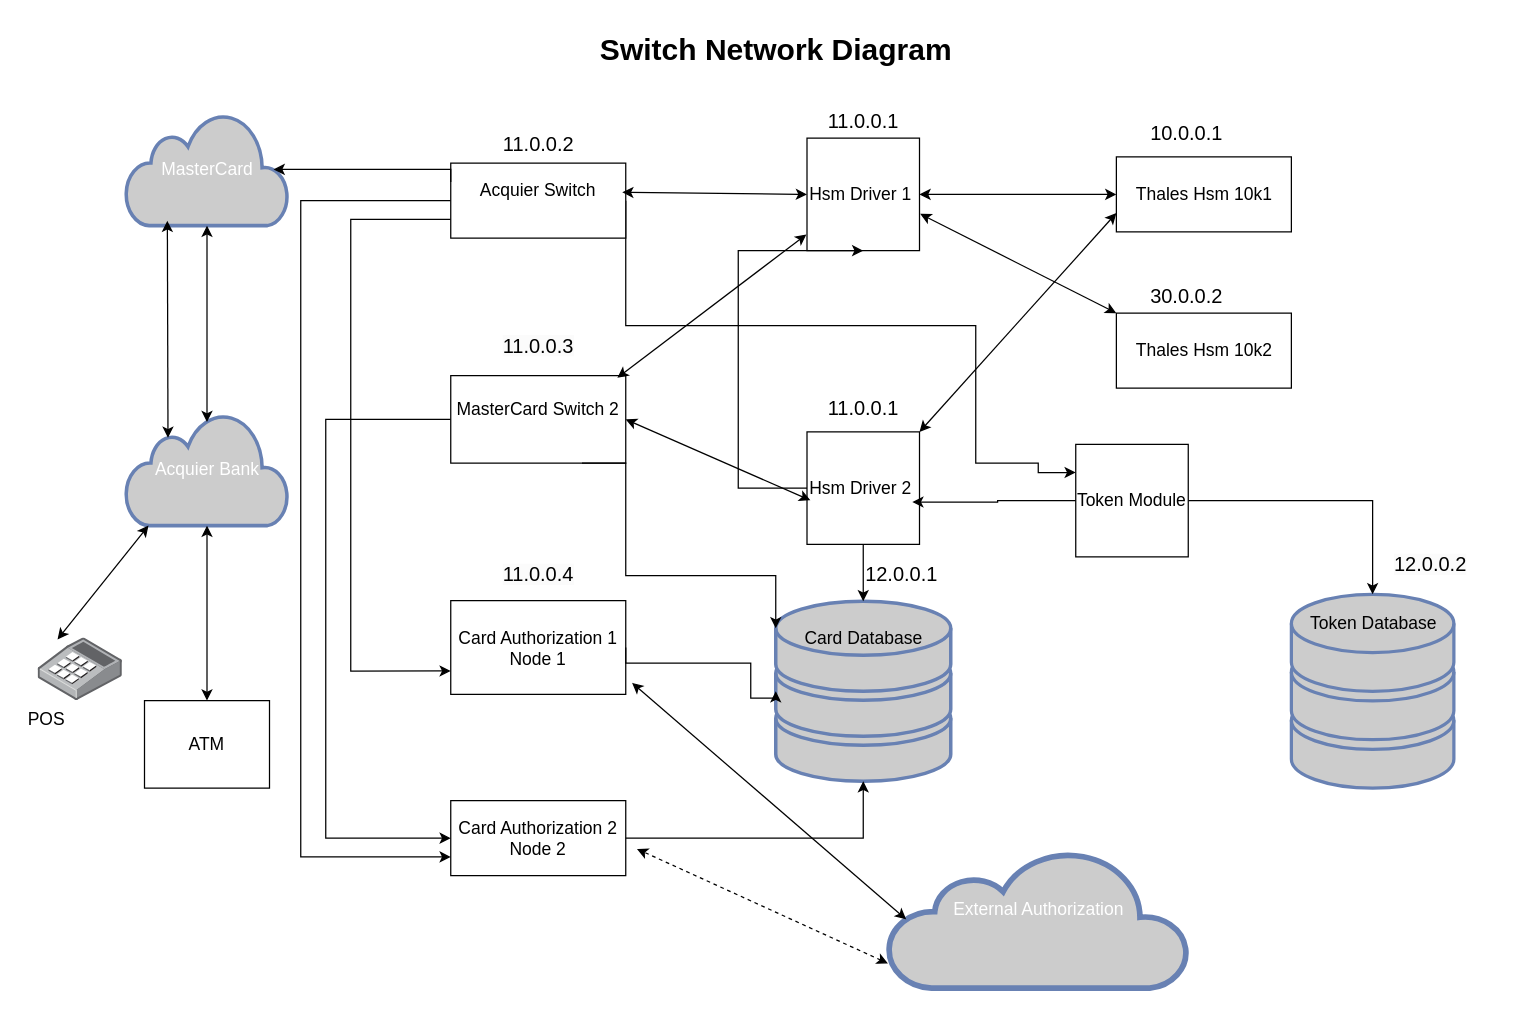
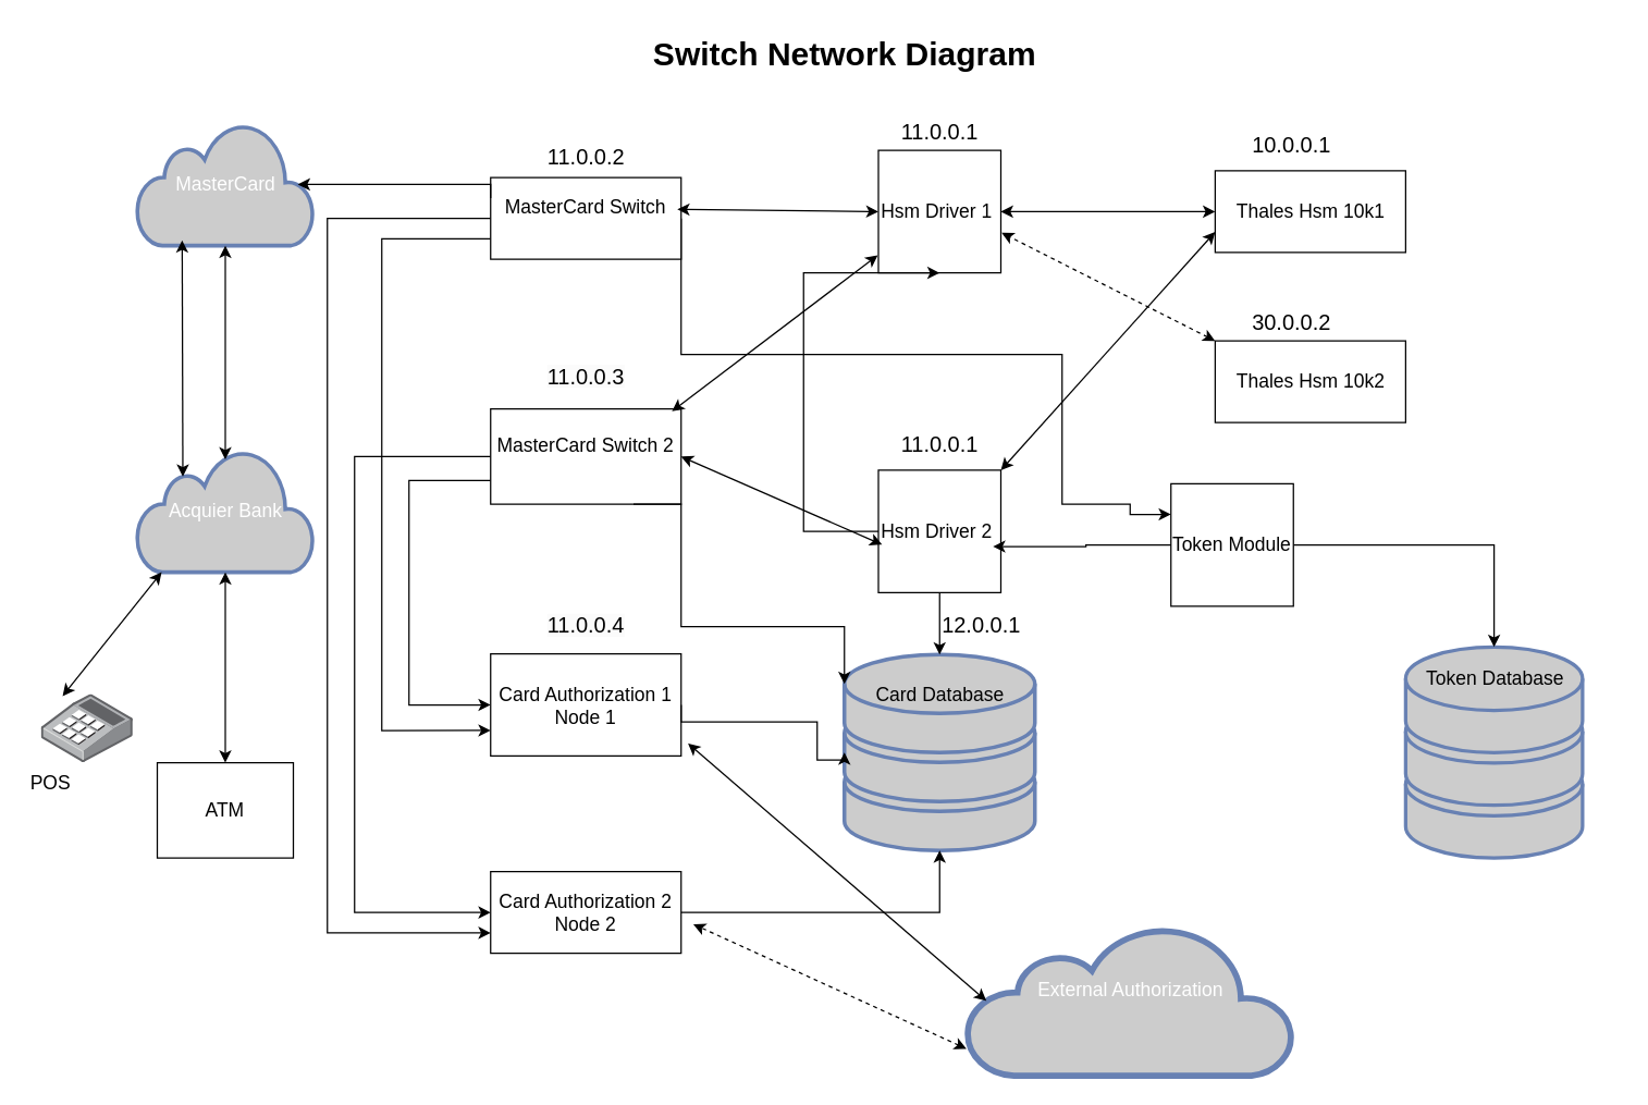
- <mxCell id="20" value="&lt;font style=&quot;font-size: 14px;&quot;&gt;Acquier Switch&lt;/font&gt;&lt;div style=&quot;font-size: 14px;&quot;&gt;&lt;br style=&quot;color: rgb(51, 112, 255); text-wrap: nowrap;&quot;&gt;&lt;/div&gt;" style="rounded=0;whiteSpace=wrap;html=1;align=center;" parent="1" vertex="1"><mxGeometry x="360" y="130" width="140" height="60" as="geometry" /></mxCell>
+ <mxCell id="20" value="&lt;font style=&quot;font-size: 14px;&quot;&gt;MasterCard Switch&lt;/font&gt;&lt;div style=&quot;font-size: 14px;&quot;&gt;&lt;br style=&quot;color: rgb(51, 112, 255); text-wrap: nowrap;&quot;&gt;&lt;/div&gt;" style="rounded=0;whiteSpace=wrap;html=1;align=center;" parent="1" vertex="1"><mxGeometry x="360" y="130" width="140" height="60" as="geometry" /></mxCell>
- <mxCell id="34" value="" style="endArrow=classic;startArrow=classic;html=1;rounded=0;exitX=0;exitY=0;exitDx=0;exitDy=0;entryX=1.006;entryY=0.673;entryDx=0;entryDy=0;entryPerimeter=0;" parent="1" source="32" target="11" edge="1"><mxGeometry width="50" height="50" relative="1" as="geometry"><mxPoint x="850" y="180" as="sourcePoint" /><mxPoint x="710" y="180" as="targetPoint" /></mxGeometry></mxCell>
+ <mxCell id="34" value="" style="endArrow=classic;startArrow=classic;html=1;rounded=0;exitX=0;exitY=0;exitDx=0;exitDy=0;entryX=1.006;entryY=0.673;entryDx=0;entryDy=0;entryPerimeter=0;dashed=1;" parent="1" source="32" target="11" edge="1"><mxGeometry width="50" height="50" relative="1" as="geometry"><mxPoint x="850" y="180" as="sourcePoint" /><mxPoint x="710" y="180" as="targetPoint" /></mxGeometry></mxCell>
+ <mxCell id="22" style="edgeStyle=orthogonalEdgeStyle;rounded=0;orthogonalLoop=1;jettySize=auto;html=1;exitX=0;exitY=0.75;exitDx=0;exitDy=0;entryX=0;entryY=0.5;entryDx=0;entryDy=0;" parent="1" source="23" target="9" edge="1"><mxGeometry relative="1" as="geometry"><Array as="points"><mxPoint x="300" y="353" /><mxPoint x="300" y="518" /></Array></mxGeometry></mxCell>
- <mxCell id="38" value="&lt;span style=&quot;font-family: Helvetica; font-size: 16px; font-style: normal; font-variant-ligatures: normal; font-variant-caps: normal; font-weight: 400; letter-spacing: normal; orphans: 2; text-indent: 0px; text-transform: none; widows: 2; word-spacing: 0px; -webkit-text-stroke-width: 0px; white-space: nowrap; background-color: rgb(251, 251, 251); text-decoration-thickness: initial; text-decoration-style: initial; text-decoration-color: initial; float: none; display: inline !important;&quot;&gt;12.0.0.2&lt;/span&gt;" style="text;whiteSpace=wrap;html=1;align=center;" parent="1" vertex="1"><mxGeometry x="1099" y="435" width="90" height="40" as="geometry" /></mxCell>
